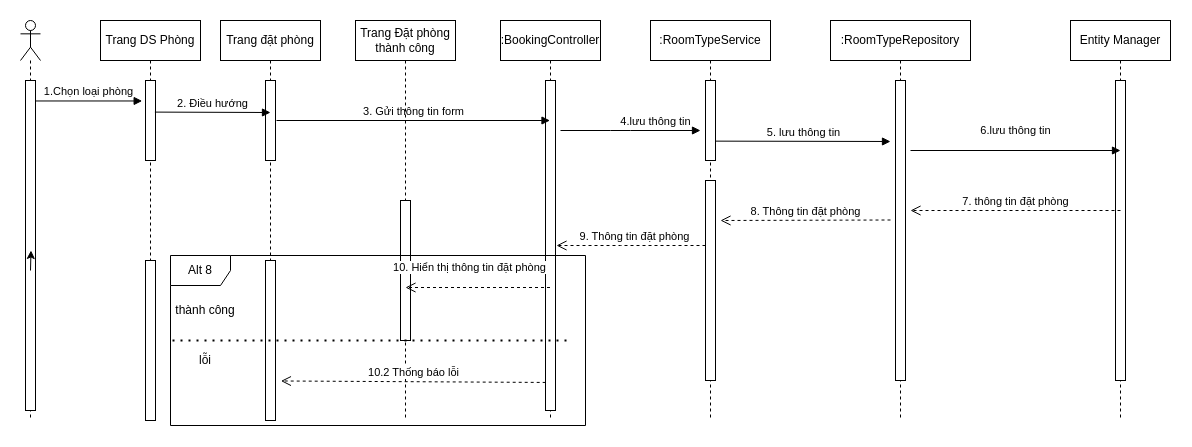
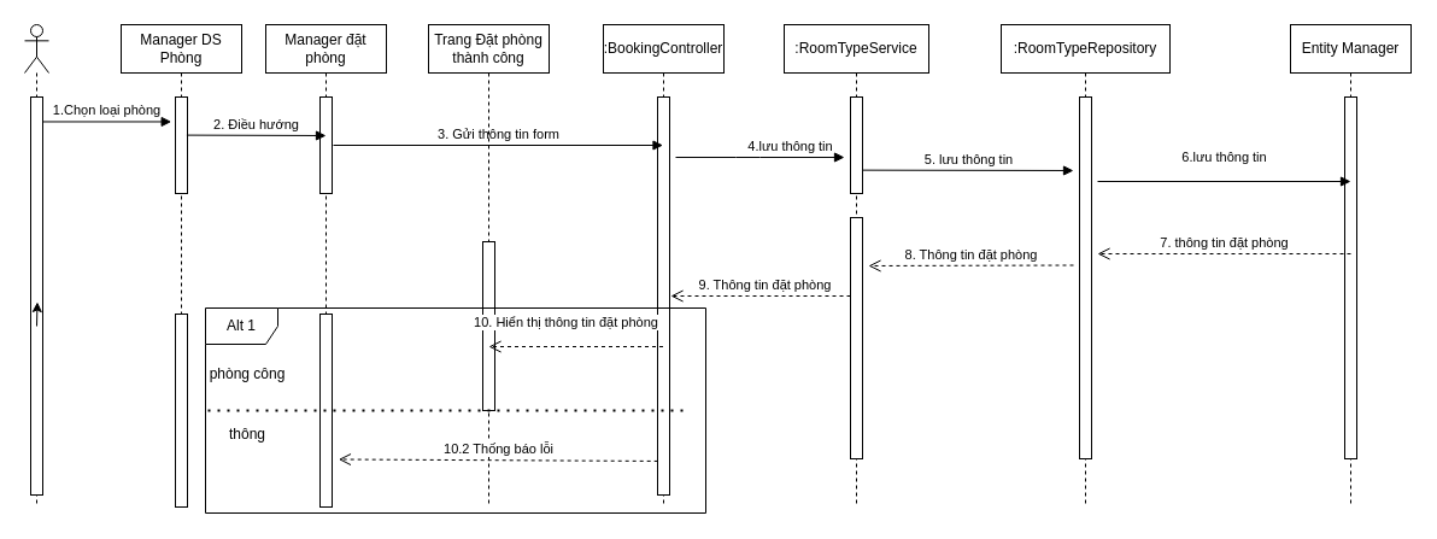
- <mxCell id="9" value="Trang DS Phòng" style="shape=umlLifeline;perimeter=lifelinePerimeter;whiteSpace=wrap;html=1;container=1;collapsible=0;recursiveResize=0;outlineConnect=0;" vertex="1" parent="1"><mxGeometry x="100" y="20" width="100" height="400" as="geometry" /></mxCell>
+ <mxCell id="9" value="Manager DS Phòng" style="shape=umlLifeline;perimeter=lifelinePerimeter;whiteSpace=wrap;html=1;container=1;collapsible=0;recursiveResize=0;outlineConnect=0;" vertex="1" parent="1"><mxGeometry x="100" y="20" width="100" height="400" as="geometry" /></mxCell>
- <mxCell id="11" value="Trang đặt phòng" style="shape=umlLifeline;perimeter=lifelinePerimeter;whiteSpace=wrap;html=1;container=1;collapsible=0;recursiveResize=0;outlineConnect=0;" vertex="1" parent="1"><mxGeometry x="220" y="20" width="100" height="400" as="geometry" /></mxCell>
+ <mxCell id="11" value="Manager đặt phòng" style="shape=umlLifeline;perimeter=lifelinePerimeter;whiteSpace=wrap;html=1;container=1;collapsible=0;recursiveResize=0;outlineConnect=0;" vertex="1" parent="1"><mxGeometry x="220" y="20" width="100" height="400" as="geometry" /></mxCell>
- <mxCell id="32" value="Alt 8" style="shape=umlFrame;whiteSpace=wrap;html=1;" vertex="1" parent="1"><mxGeometry x="170" y="255" width="415" height="170" as="geometry" /></mxCell>
+ <mxCell id="32" value="Alt 1" style="shape=umlFrame;whiteSpace=wrap;html=1;" vertex="1" parent="1"><mxGeometry x="170" y="255" width="415" height="170" as="geometry" /></mxCell>
- <mxCell id="34" value="thành công" style="text;html=1;strokeColor=none;fillColor=none;align=center;verticalAlign=middle;whiteSpace=wrap;rounded=0;" vertex="1" parent="1"><mxGeometry x="145" y="300" width="120" height="20" as="geometry" /></mxCell>
+ <mxCell id="34" value="phòng công" style="text;html=1;strokeColor=none;fillColor=none;align=center;verticalAlign=middle;whiteSpace=wrap;rounded=0;" vertex="1" parent="1"><mxGeometry x="145" y="300" width="120" height="20" as="geometry" /></mxCell>
- <mxCell id="35" value="lỗi" style="text;html=1;strokeColor=none;fillColor=none;align=center;verticalAlign=middle;whiteSpace=wrap;rounded=0;" vertex="1" parent="1"><mxGeometry x="145" y="350" width="120" height="20" as="geometry" /></mxCell>
+ <mxCell id="35" value="thông" style="text;html=1;strokeColor=none;fillColor=none;align=center;verticalAlign=middle;whiteSpace=wrap;rounded=0;" vertex="1" parent="1"><mxGeometry x="145" y="350" width="120" height="20" as="geometry" /></mxCell>
